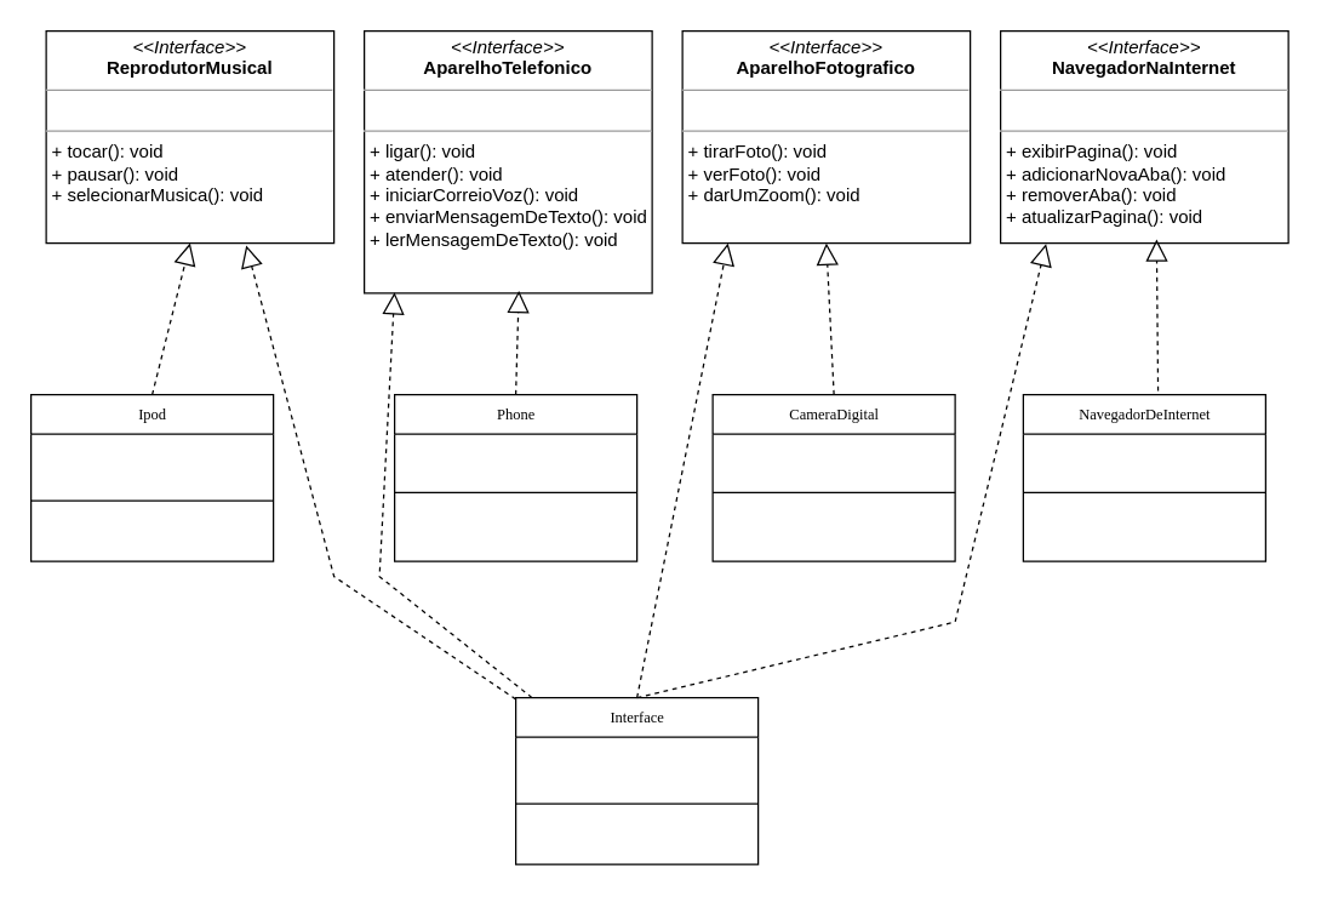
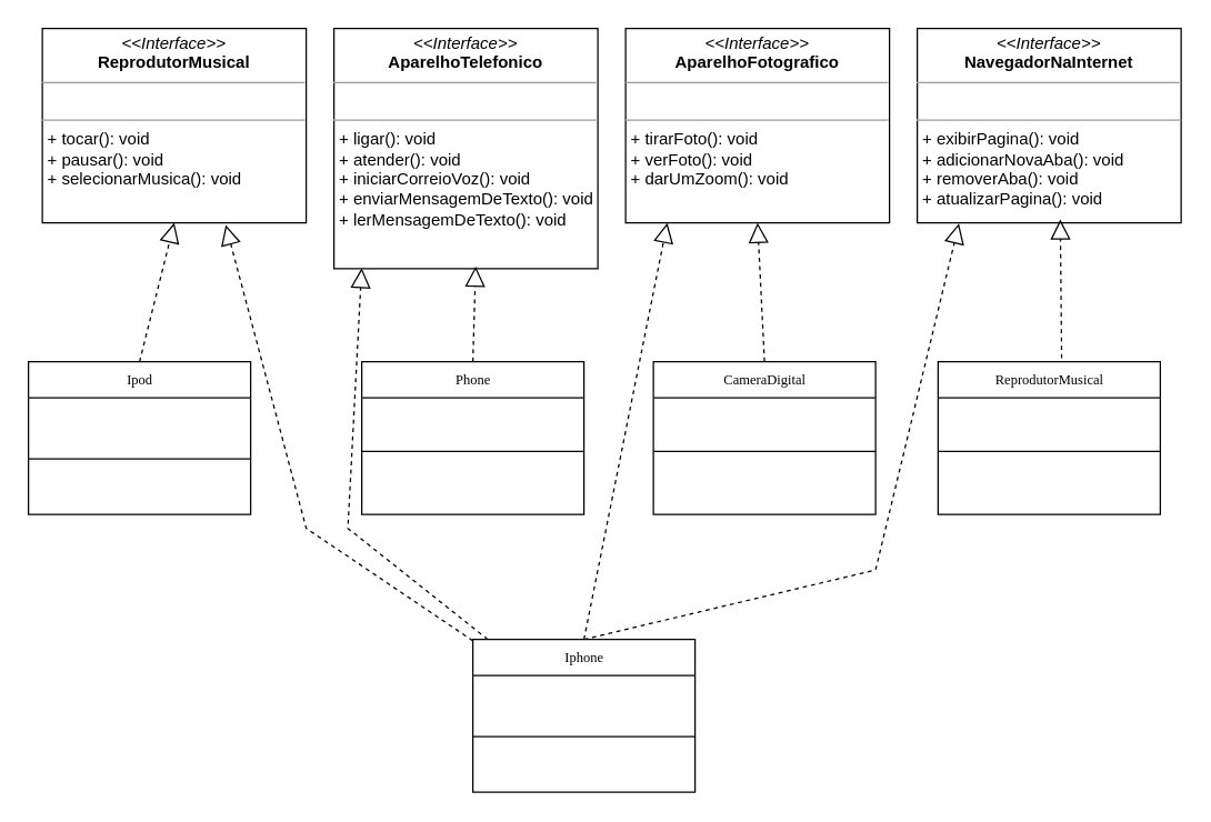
- <mxCell id="9" value="NavegadorDeInternet" style="swimlane;html=1;fontStyle=0;childLayout=stackLayout;horizontal=1;startSize=26;fillColor=none;horizontalStack=0;resizeParent=1;resizeLast=0;collapsible=1;marginBottom=0;swimlaneFillColor=#ffffff;rounded=0;shadow=0;comic=0;labelBackgroundColor=none;strokeWidth=1;fontFamily=Verdana;fontSize=10;align=center;" vertex="1" parent="1"><mxGeometry x="675" y="260" width="160" height="110" as="geometry" /></mxCell>
+ <mxCell id="9" value="ReprodutorMusical" style="swimlane;html=1;fontStyle=0;childLayout=stackLayout;horizontal=1;startSize=26;fillColor=none;horizontalStack=0;resizeParent=1;resizeLast=0;collapsible=1;marginBottom=0;swimlaneFillColor=#ffffff;rounded=0;shadow=0;comic=0;labelBackgroundColor=none;strokeWidth=1;fontFamily=Verdana;fontSize=10;align=center;" vertex="1" parent="1"><mxGeometry x="675" y="260" width="160" height="110" as="geometry" /></mxCell>
- <mxCell id="11" value="Interface" style="swimlane;html=1;fontStyle=0;childLayout=stackLayout;horizontal=1;startSize=26;fillColor=none;horizontalStack=0;resizeParent=1;resizeLast=0;collapsible=1;marginBottom=0;swimlaneFillColor=#ffffff;rounded=0;shadow=0;comic=0;labelBackgroundColor=none;strokeWidth=1;fontFamily=Verdana;fontSize=10;align=center;" vertex="1" parent="1"><mxGeometry x="340" y="460" width="160" height="110" as="geometry" /></mxCell>
+ <mxCell id="11" value="Iphone" style="swimlane;html=1;fontStyle=0;childLayout=stackLayout;horizontal=1;startSize=26;fillColor=none;horizontalStack=0;resizeParent=1;resizeLast=0;collapsible=1;marginBottom=0;swimlaneFillColor=#ffffff;rounded=0;shadow=0;comic=0;labelBackgroundColor=none;strokeWidth=1;fontFamily=Verdana;fontSize=10;align=center;" vertex="1" parent="1"><mxGeometry x="340" y="460" width="160" height="110" as="geometry" /></mxCell>
